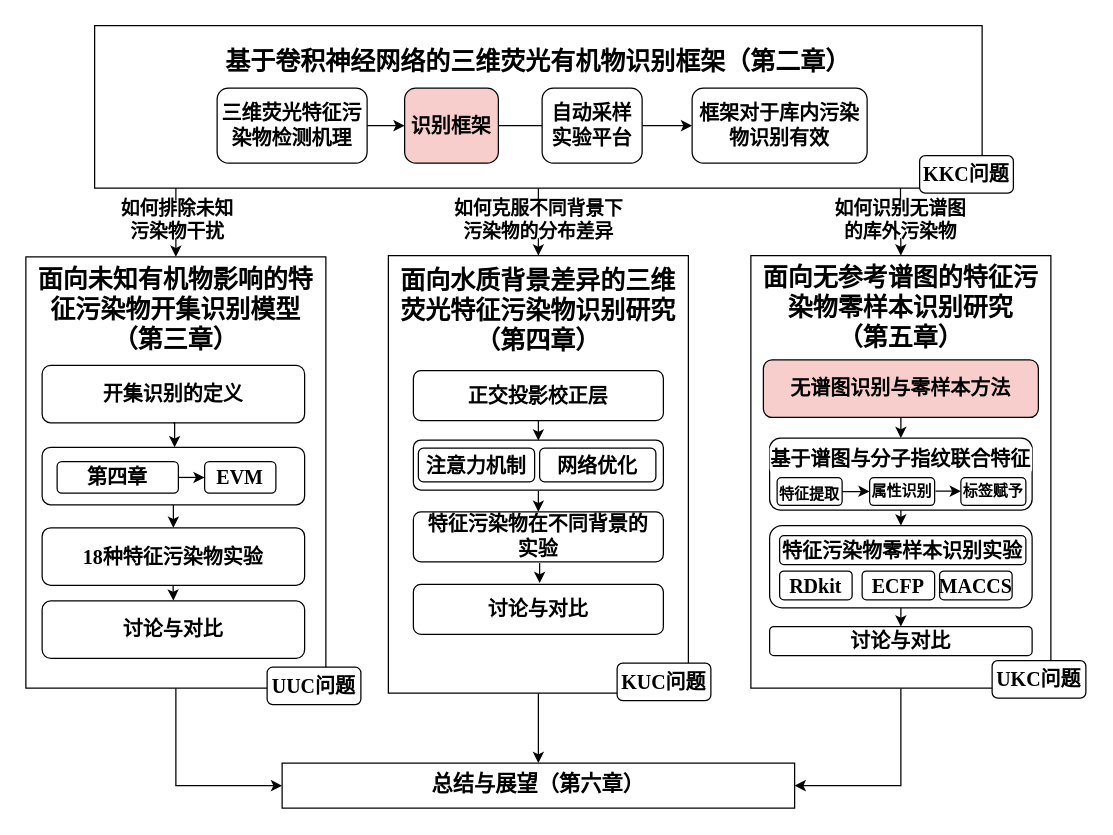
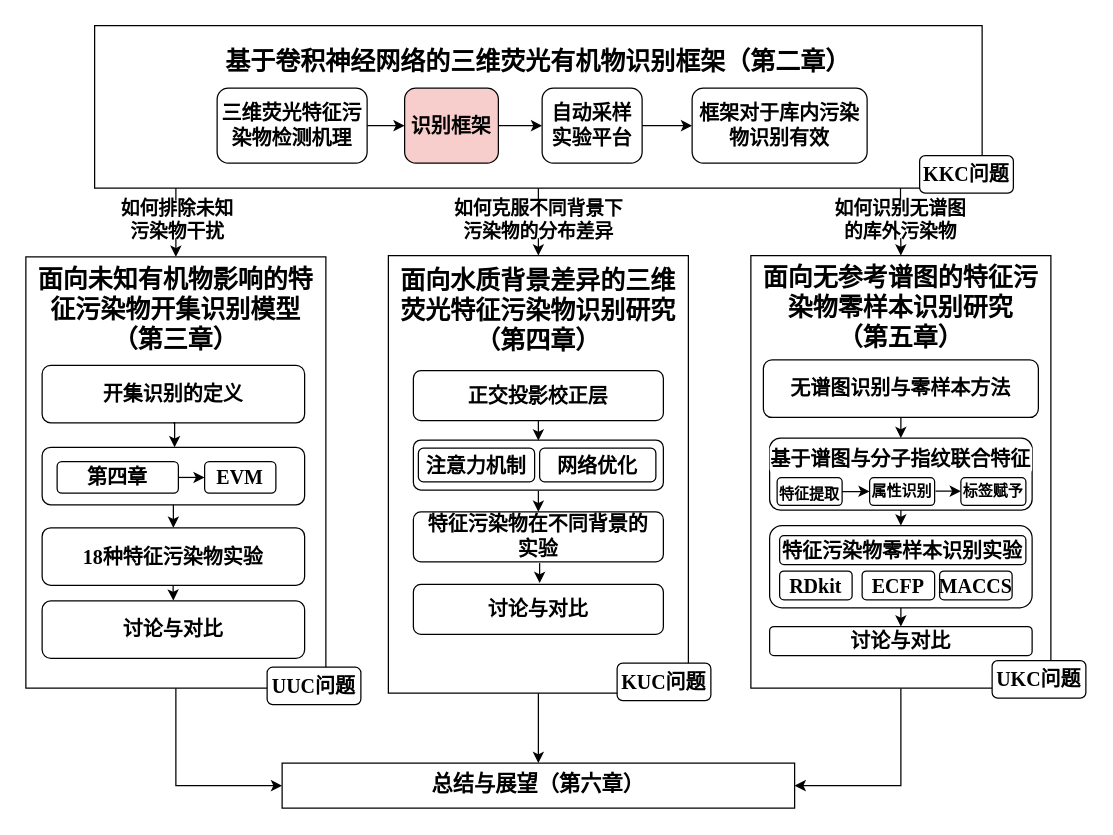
- <mxCell id="10" value="" style="edgeStyle=orthogonalEdgeStyle;rounded=0;orthogonalLoop=1;jettySize=auto;html=1;endArrow=none;" parent="1" source="11" target="13" edge="1"><mxGeometry relative="1" as="geometry" /></mxCell>
+ <mxCell id="10" value="" style="edgeStyle=orthogonalEdgeStyle;rounded=0;orthogonalLoop=1;jettySize=auto;html=1;" parent="1" source="11" target="13" edge="1"><mxGeometry relative="1" as="geometry" /></mxCell>
- <mxCell id="47" value="无谱图识别与零样本方法" style="rounded=1;whiteSpace=wrap;html=1;fontFamily=仿宋;fontStyle=1;fontSize=16;fillColor=#f8cecc;" parent="45" vertex="1"><mxGeometry x="10" y="83.35" width="220" height="46.13" as="geometry" /></mxCell>
+ <mxCell id="47" value="无谱图识别与零样本方法" style="rounded=1;whiteSpace=wrap;html=1;fontFamily=仿宋;fontStyle=1;fontSize=16;" parent="45" vertex="1"><mxGeometry x="10" y="83.35" width="220" height="46.13" as="geometry" /></mxCell>
